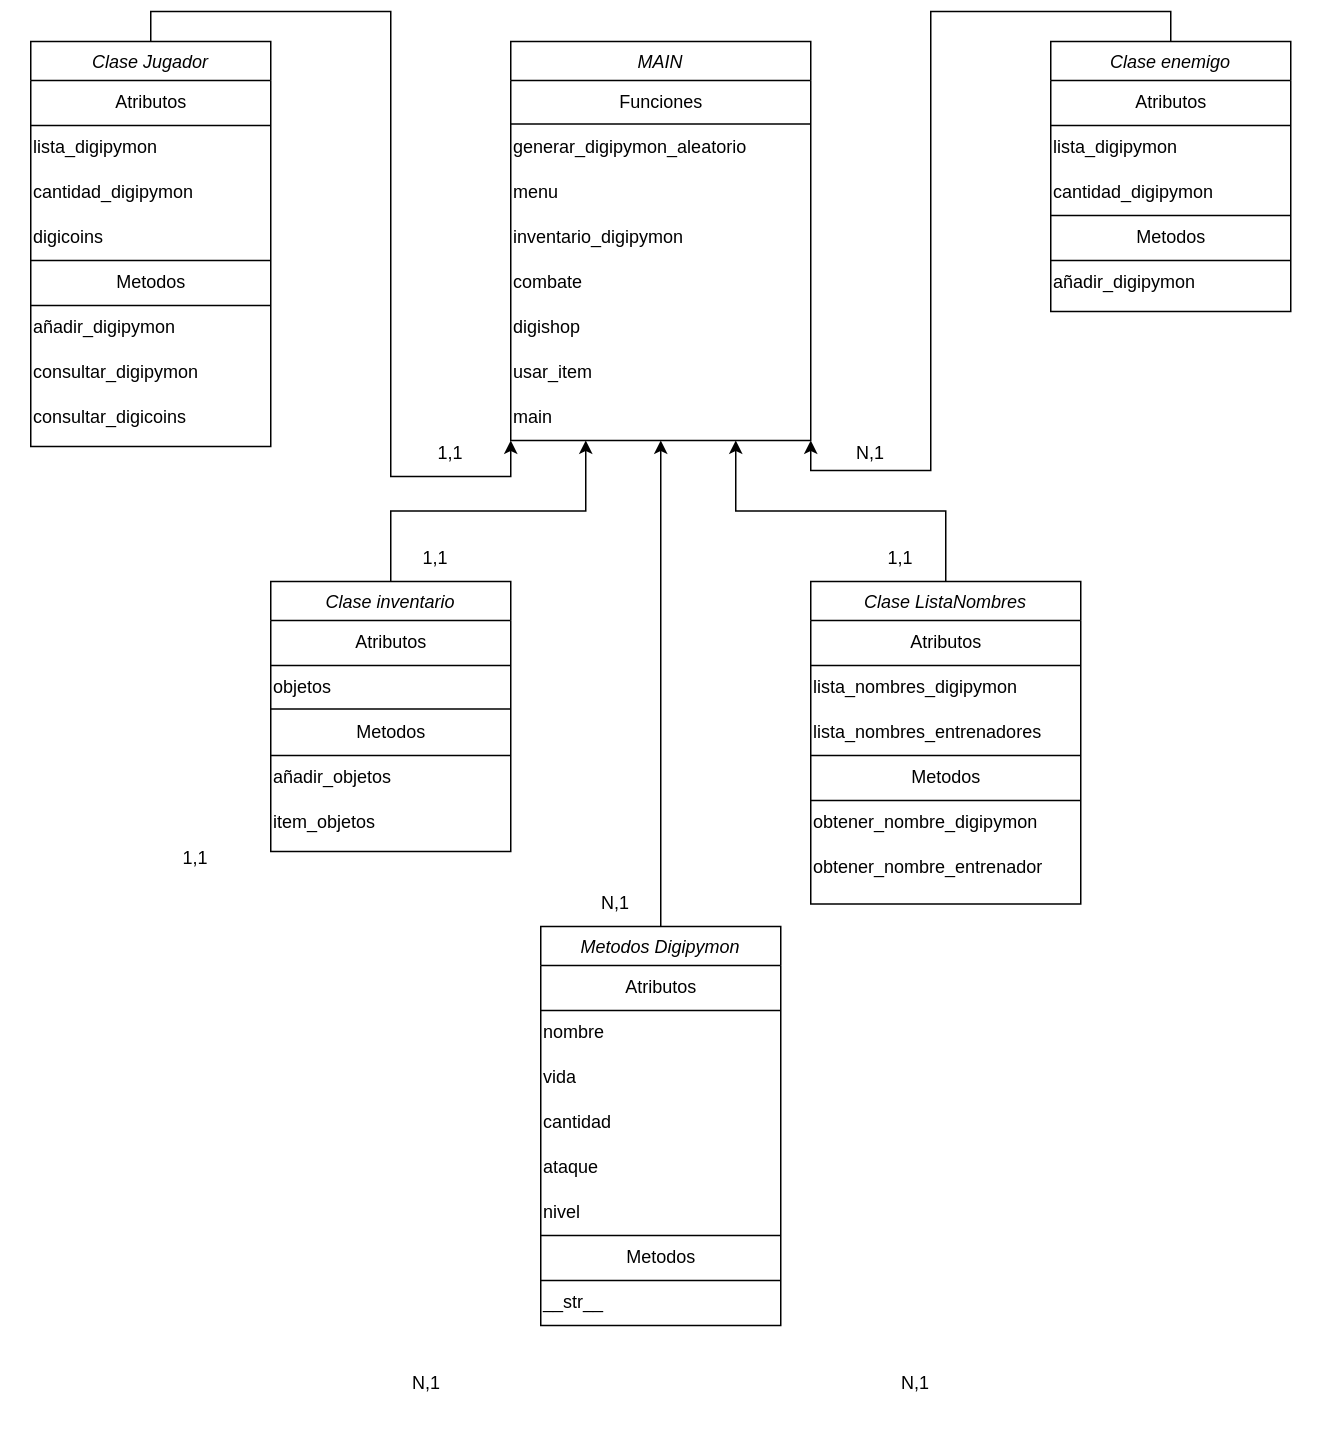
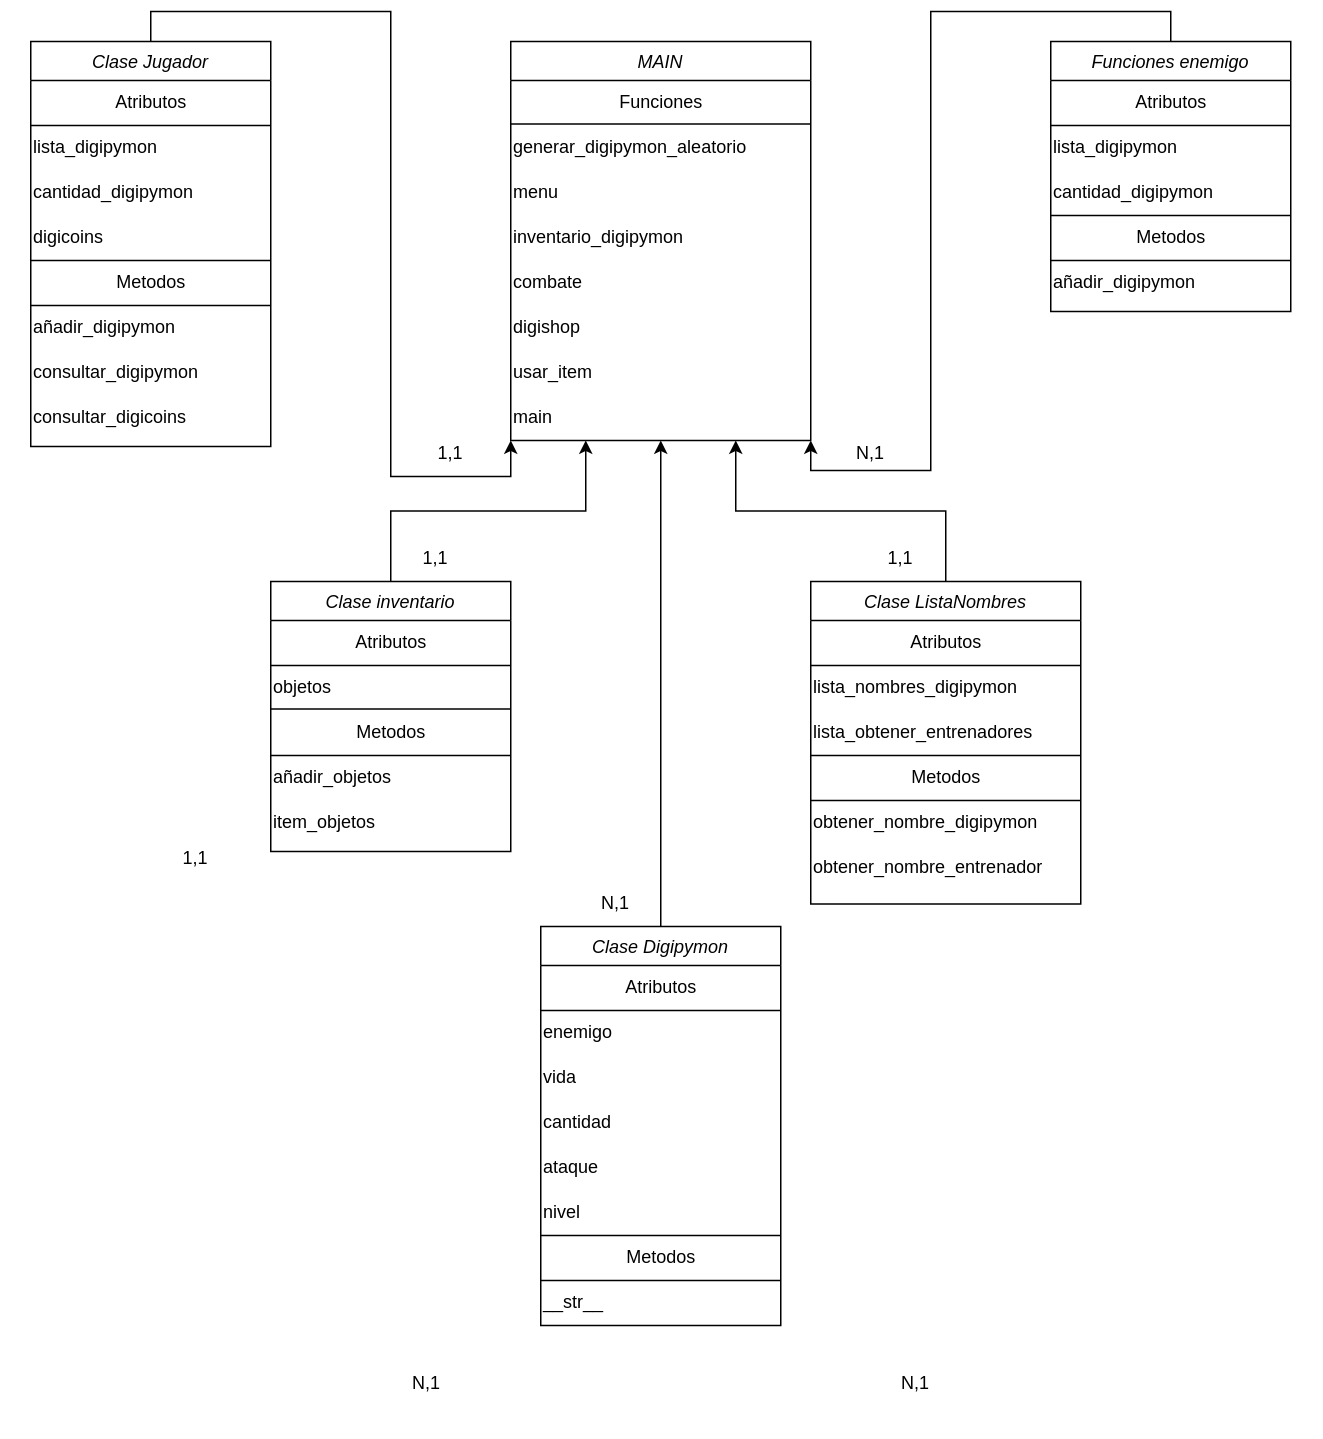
- <mxCell id="26" value="Clase enemigo" style="swimlane;fontStyle=2;align=center;verticalAlign=top;childLayout=stackLayout;horizontal=1;startSize=26;horizontalStack=0;resizeParent=1;resizeLast=0;collapsible=1;marginBottom=0;rounded=0;shadow=0;strokeWidth=1;" vertex="1" parent="1"><mxGeometry x="700" y="20" width="160" height="180" as="geometry"><mxRectangle x="230" y="140" width="160" height="26" as="alternateBounds" /></mxGeometry></mxCell>
+ <mxCell id="26" value="Funciones enemigo" style="swimlane;fontStyle=2;align=center;verticalAlign=top;childLayout=stackLayout;horizontal=1;startSize=26;horizontalStack=0;resizeParent=1;resizeLast=0;collapsible=1;marginBottom=0;rounded=0;shadow=0;strokeWidth=1;" vertex="1" parent="1"><mxGeometry x="700" y="20" width="160" height="180" as="geometry"><mxRectangle x="230" y="140" width="160" height="26" as="alternateBounds" /></mxGeometry></mxCell>
- <mxCell id="62" value="lista_nombres_entrenadores" style="text;html=1;align=left;verticalAlign=middle;whiteSpace=wrap;rounded=0;" vertex="1" parent="59"><mxGeometry y="86" width="180" height="30" as="geometry" /></mxCell>
+ <mxCell id="62" value="lista_obtener_entrenadores" style="text;html=1;align=left;verticalAlign=middle;whiteSpace=wrap;rounded=0;" vertex="1" parent="59"><mxGeometry y="86" width="180" height="30" as="geometry" /></mxCell>
- <mxCell id="46" value="Metodos Digipymon" style="swimlane;fontStyle=2;align=center;verticalAlign=top;childLayout=stackLayout;horizontal=1;startSize=26;horizontalStack=0;resizeParent=1;resizeLast=0;collapsible=1;marginBottom=0;rounded=0;shadow=0;strokeWidth=1;" vertex="1" parent="1"><mxGeometry x="360" y="610" width="160" height="266" as="geometry"><mxRectangle x="230" y="140" width="160" height="26" as="alternateBounds" /></mxGeometry></mxCell>
+ <mxCell id="46" value="Clase Digipymon" style="swimlane;fontStyle=2;align=center;verticalAlign=top;childLayout=stackLayout;horizontal=1;startSize=26;horizontalStack=0;resizeParent=1;resizeLast=0;collapsible=1;marginBottom=0;rounded=0;shadow=0;strokeWidth=1;" vertex="1" parent="1"><mxGeometry x="360" y="610" width="160" height="266" as="geometry"><mxRectangle x="230" y="140" width="160" height="26" as="alternateBounds" /></mxGeometry></mxCell>
- <mxCell id="49" value="nombre" style="text;html=1;align=left;verticalAlign=middle;whiteSpace=wrap;rounded=0;" vertex="1" parent="46"><mxGeometry y="56" width="160" height="30" as="geometry" /></mxCell>
+ <mxCell id="49" value="enemigo" style="text;html=1;align=left;verticalAlign=middle;whiteSpace=wrap;rounded=0;" vertex="1" parent="46"><mxGeometry y="56" width="160" height="30" as="geometry" /></mxCell>
